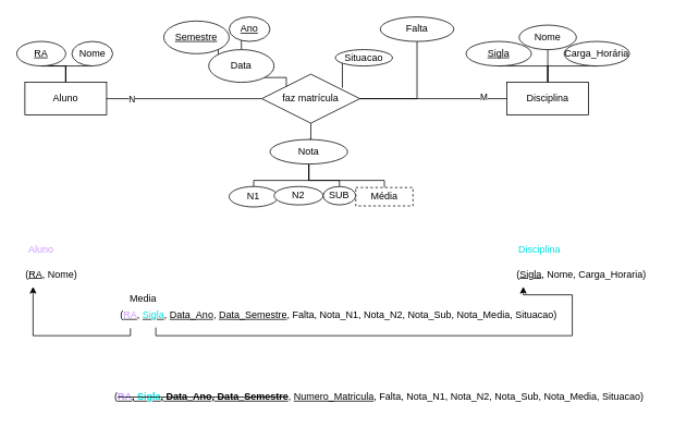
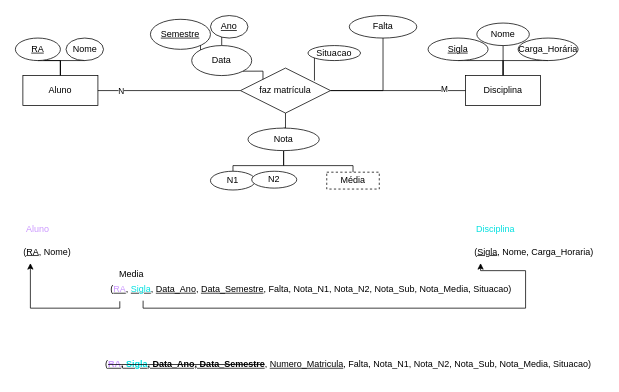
- <mxCell id="26" value="" style="edgeStyle=orthogonalEdgeStyle;rounded=0;orthogonalLoop=1;jettySize=auto;html=1;endArrow=none;endFill=0;" parent="1" source="27" target="31" edge="1"><mxGeometry relative="1" as="geometry"><Array as="points"><mxPoint x="378" y="220" /></Array></mxGeometry></mxCell>
- <mxCell id="31" value="SUB" style="ellipse;whiteSpace=wrap;html=1;" parent="1" vertex="1"><mxGeometry x="395" y="227.5" width="40" height="22.5" as="geometry" /></mxCell>
